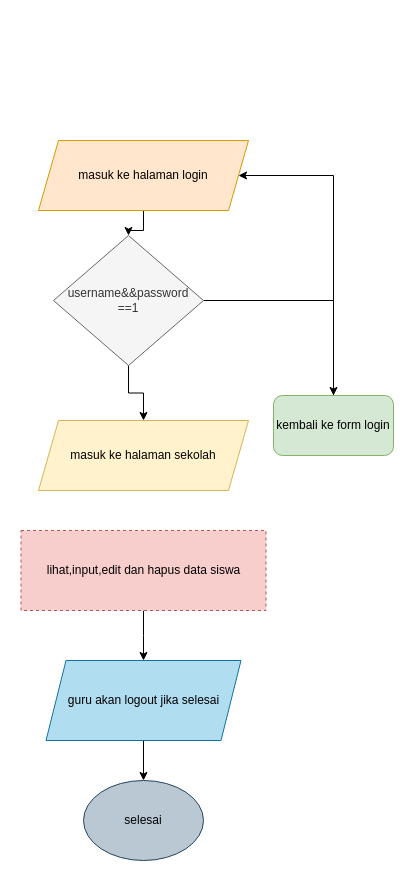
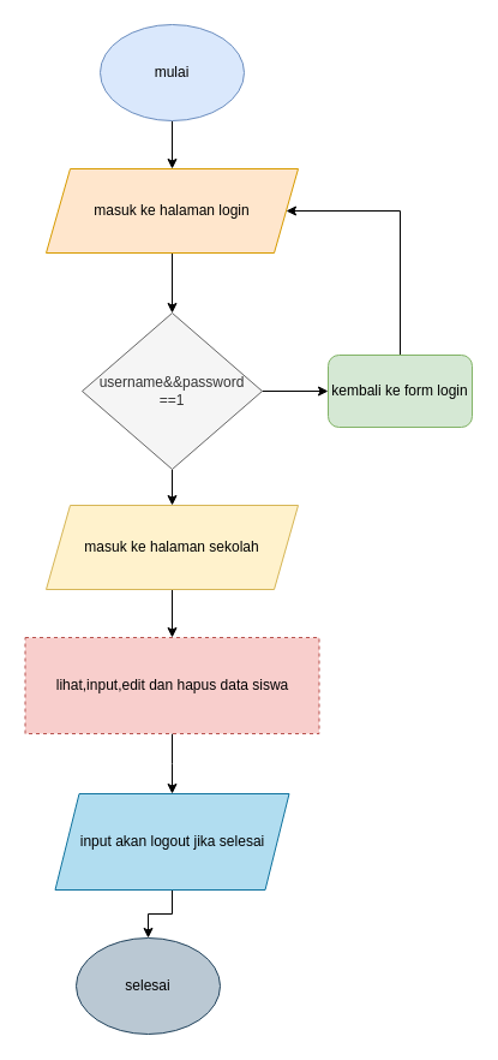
+ <mxCell id="3" value="mulai" style="ellipse;whiteSpace=wrap;html=1;fillColor=#dae8fc;strokeColor=#6c8ebf;" parent="1" vertex="1"><mxGeometry x="83" y="20" width="120" height="80" as="geometry" /></mxCell>
+ <mxCell id="2" style="edgeStyle=orthogonalEdgeStyle;rounded=0;orthogonalLoop=1;jettySize=auto;html=1;exitX=0.5;exitY=1;exitDx=0;exitDy=0;entryX=0.5;entryY=0;entryDx=0;entryDy=0;" parent="1" source="3" target="5" edge="1"><mxGeometry relative="1" as="geometry" /></mxCell>
- <mxCell id="8" value="username&amp;amp;&amp;amp;password&lt;br&gt;==1" style="rhombus;whiteSpace=wrap;html=1;fillColor=#f5f5f5;strokeColor=#666666;fontColor=#333333;" parent="1" vertex="1"><mxGeometry x="53" y="235" width="150" height="130" as="geometry" /></mxCell>
+ <mxCell id="8" value="username&amp;amp;&amp;amp;password&lt;br&gt;==1" style="rhombus;whiteSpace=wrap;html=1;fillColor=#f5f5f5;strokeColor=#666666;fontColor=#333333;" parent="1" vertex="1"><mxGeometry x="68" y="260" width="150" height="130" as="geometry" /></mxCell>
- <mxCell id="10" value="kembali ke form login" style="rounded=1;whiteSpace=wrap;html=1;fillColor=#d5e8d4;strokeColor=#82b366;" parent="1" vertex="1"><mxGeometry x="273" y="395" width="120" height="60" as="geometry" /></mxCell>
+ <mxCell id="10" value="kembali ke form login" style="rounded=1;whiteSpace=wrap;html=1;fillColor=#d5e8d4;strokeColor=#82b366;" parent="1" vertex="1"><mxGeometry x="273" y="295" width="120" height="60" as="geometry" /></mxCell>
+ <mxCell id="11" style="edgeStyle=orthogonalEdgeStyle;rounded=0;orthogonalLoop=1;jettySize=auto;html=1;exitX=0.5;exitY=1;exitDx=0;exitDy=0;entryX=0.5;entryY=0;entryDx=0;entryDy=0;" parent="1" source="12" target="14" edge="1"><mxGeometry relative="1" as="geometry" /></mxCell>
- <mxCell id="16" value="guru akan logout jika selesai" style="shape=parallelogram;perimeter=parallelogramPerimeter;whiteSpace=wrap;html=1;fixedSize=1;fillColor=#b1ddf0;strokeColor=#10739e;" parent="1" vertex="1"><mxGeometry x="45.5" y="660" width="195" height="80" as="geometry" /></mxCell>
+ <mxCell id="16" value="input akan logout jika selesai" style="shape=parallelogram;perimeter=parallelogramPerimeter;whiteSpace=wrap;html=1;fixedSize=1;fillColor=#b1ddf0;strokeColor=#10739e;" parent="1" vertex="1"><mxGeometry x="45.5" y="660" width="195" height="80" as="geometry" /></mxCell>
- <mxCell id="17" value="selesai" style="ellipse;whiteSpace=wrap;html=1;fillColor=#bac8d3;strokeColor=#23445d;" parent="1" vertex="1"><mxGeometry x="83" y="780" width="120" height="80" as="geometry" /></mxCell>
+ <mxCell id="17" value="selesai" style="ellipse;whiteSpace=wrap;html=1;fillColor=#bac8d3;strokeColor=#23445d;" parent="1" vertex="1"><mxGeometry x="63" y="780" width="120" height="80" as="geometry" /></mxCell>
